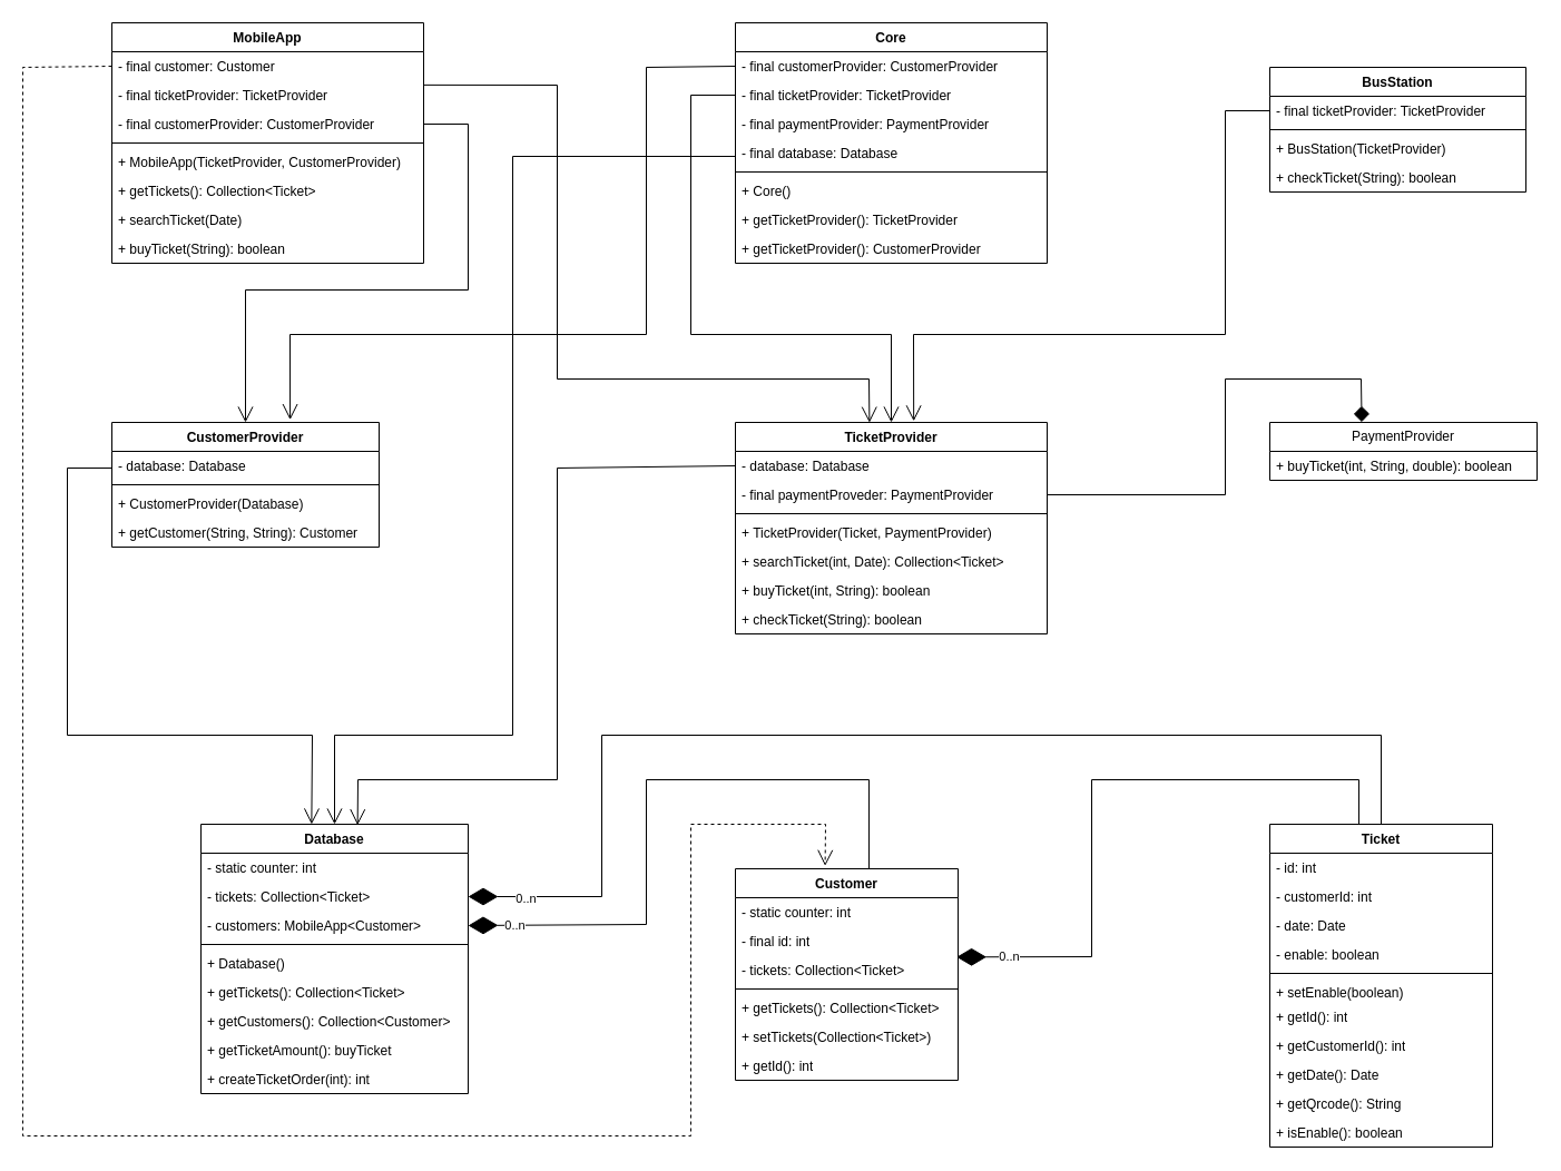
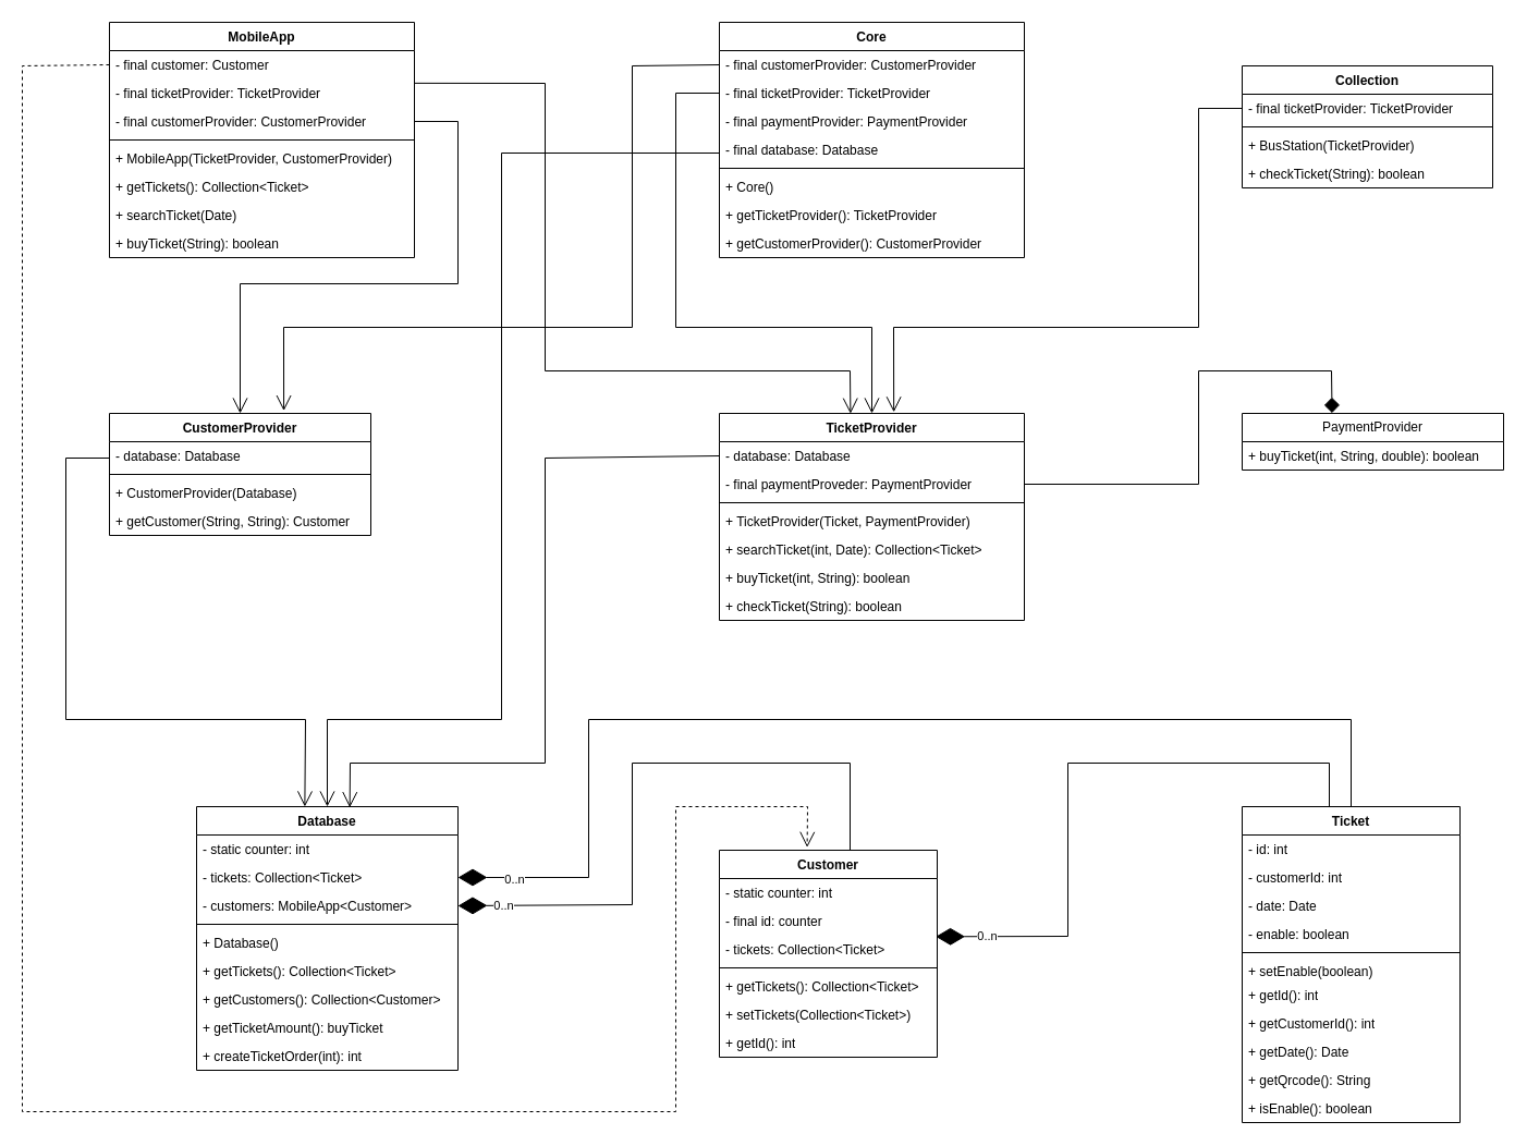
- <mxCell id="57" value="BusStation" style="swimlane;fontStyle=1;align=center;verticalAlign=top;childLayout=stackLayout;horizontal=1;startSize=26;horizontalStack=0;resizeParent=1;resizeParentMax=0;resizeLast=0;collapsible=1;marginBottom=0;whiteSpace=wrap;html=1;" vertex="1" parent="1"><mxGeometry x="1140" y="60" width="230" height="112" as="geometry" /></mxCell>
+ <mxCell id="57" value="Collection" style="swimlane;fontStyle=1;align=center;verticalAlign=top;childLayout=stackLayout;horizontal=1;startSize=26;horizontalStack=0;resizeParent=1;resizeParentMax=0;resizeLast=0;collapsible=1;marginBottom=0;whiteSpace=wrap;html=1;" vertex="1" parent="1"><mxGeometry x="1140" y="60" width="230" height="112" as="geometry" /></mxCell>
- <mxCell id="71" value="+ getTicketProvider(): CustomerProvider" style="text;strokeColor=none;fillColor=none;align=left;verticalAlign=top;spacingLeft=4;spacingRight=4;overflow=hidden;rotatable=0;points=[[0,0.5],[1,0.5]];portConstraint=eastwest;whiteSpace=wrap;html=1;" vertex="1" parent="62"><mxGeometry y="190" width="280" height="26" as="geometry" /></mxCell>
+ <mxCell id="71" value="+ getCustomerProvider(): CustomerProvider" style="text;strokeColor=none;fillColor=none;align=left;verticalAlign=top;spacingLeft=4;spacingRight=4;overflow=hidden;rotatable=0;points=[[0,0.5],[1,0.5]];portConstraint=eastwest;whiteSpace=wrap;html=1;" vertex="1" parent="62"><mxGeometry y="190" width="280" height="26" as="geometry" /></mxCell>
- <mxCell id="4" value="- final id: int" style="text;strokeColor=none;fillColor=none;align=left;verticalAlign=top;spacingLeft=4;spacingRight=4;overflow=hidden;rotatable=0;points=[[0,0.5],[1,0.5]];portConstraint=eastwest;whiteSpace=wrap;html=1;" vertex="1" parent="2"><mxGeometry y="52" width="200" height="26" as="geometry" /></mxCell>
+ <mxCell id="4" value="- final id: counter" style="text;strokeColor=none;fillColor=none;align=left;verticalAlign=top;spacingLeft=4;spacingRight=4;overflow=hidden;rotatable=0;points=[[0,0.5],[1,0.5]];portConstraint=eastwest;whiteSpace=wrap;html=1;" vertex="1" parent="2"><mxGeometry y="52" width="200" height="26" as="geometry" /></mxCell>
